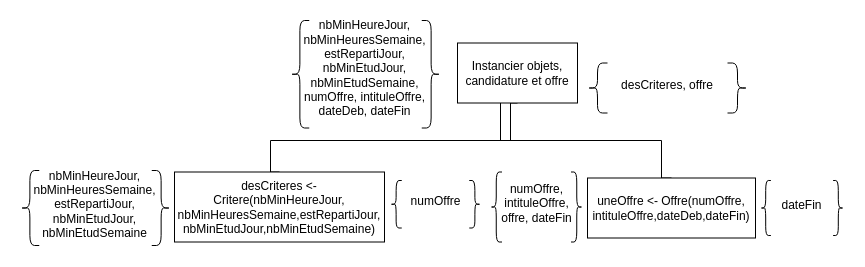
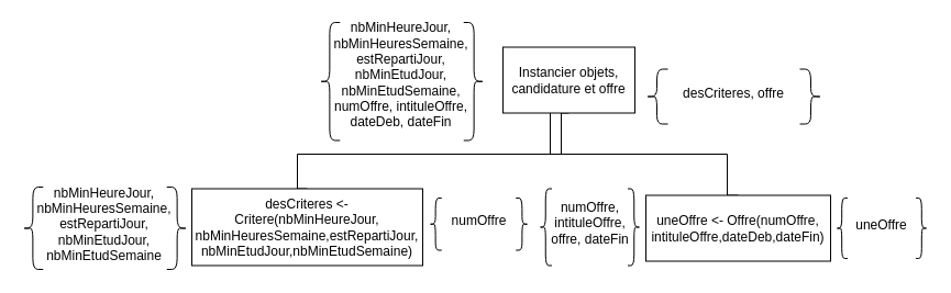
- <mxCell id="20" value="dateFin" style="text;html=1;strokeColor=none;fillColor=none;align=center;verticalAlign=middle;whiteSpace=wrap;rounded=0;" vertex="1" parent="19"><mxGeometry x="5.188" y="5.5" width="72.625" height="38.5" as="geometry" /></mxCell>
+ <mxCell id="20" value="uneOffre" style="text;html=1;strokeColor=none;fillColor=none;align=center;verticalAlign=middle;whiteSpace=wrap;rounded=0;" vertex="1" parent="19"><mxGeometry x="5.188" y="5.5" width="72.625" height="38.5" as="geometry" /></mxCell>
